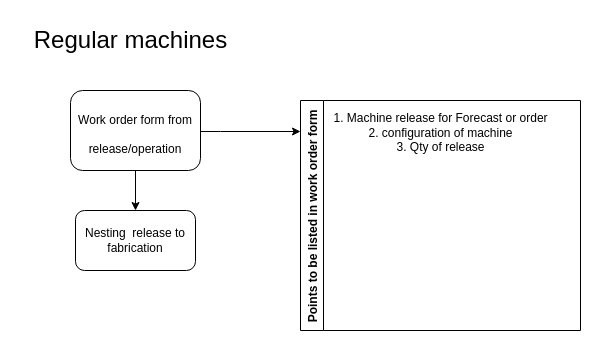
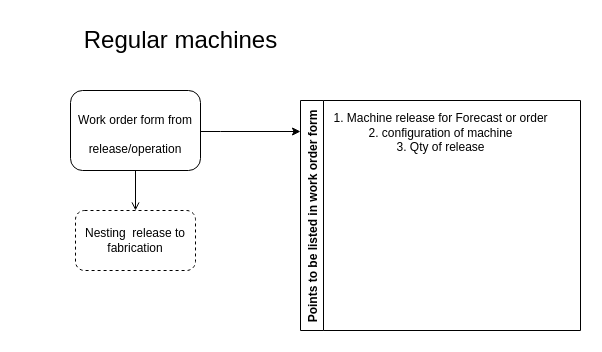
- <mxCell id="3" value="&lt;font style=&quot;font-size: 24px;&quot;&gt;Regular machines&lt;/font&gt;" style="text;html=1;align=center;verticalAlign=middle;resizable=0;points=[];autosize=1;strokeColor=none;fillColor=none;" vertex="1" parent="1"><mxGeometry x="20" y="20" width="220" height="40" as="geometry" /></mxCell>
+ <mxCell id="3" value="&lt;font style=&quot;font-size: 24px;&quot;&gt;Regular machines&lt;/font&gt;" style="text;html=1;align=center;verticalAlign=middle;resizable=0;points=[];autosize=1;strokeColor=none;fillColor=none;" vertex="1" parent="1"><mxGeometry x="70" y="20" width="220" height="40" as="geometry" /></mxCell>
- <mxCell id="4" style="edgeStyle=orthogonalEdgeStyle;rounded=0;orthogonalLoop=1;jettySize=auto;html=1;fontSize=12;" edge="1" parent="1" source="6" target="2"><mxGeometry relative="1" as="geometry" /></mxCell>
+ <mxCell id="4" style="edgeStyle=orthogonalEdgeStyle;rounded=0;orthogonalLoop=1;jettySize=auto;html=1;fontSize=12;endArrow=open;" edge="1" parent="1" source="6" target="2"><mxGeometry relative="1" as="geometry" /></mxCell>
- <mxCell id="2" value="Nesting&amp;nbsp; release to fabrication" style="rounded=1;whiteSpace=wrap;html=1;" parent="1" vertex="1"><mxGeometry x="75" y="210" width="120" height="60" as="geometry" /></mxCell>
+ <mxCell id="2" value="Nesting&amp;nbsp; release to fabrication" style="rounded=1;whiteSpace=wrap;html=1;dashed=1;" parent="1" vertex="1"><mxGeometry x="75" y="210" width="120" height="60" as="geometry" /></mxCell>
